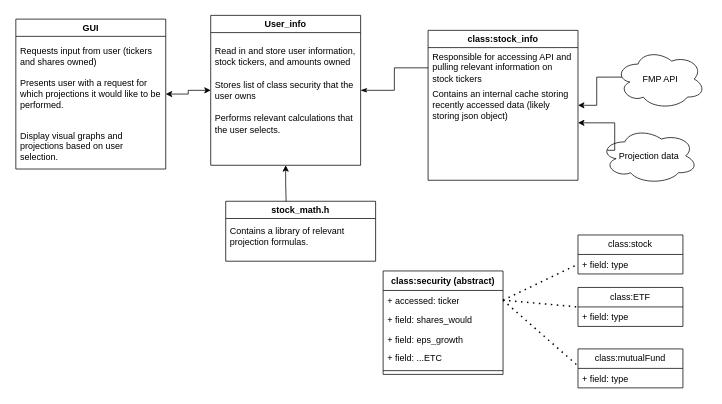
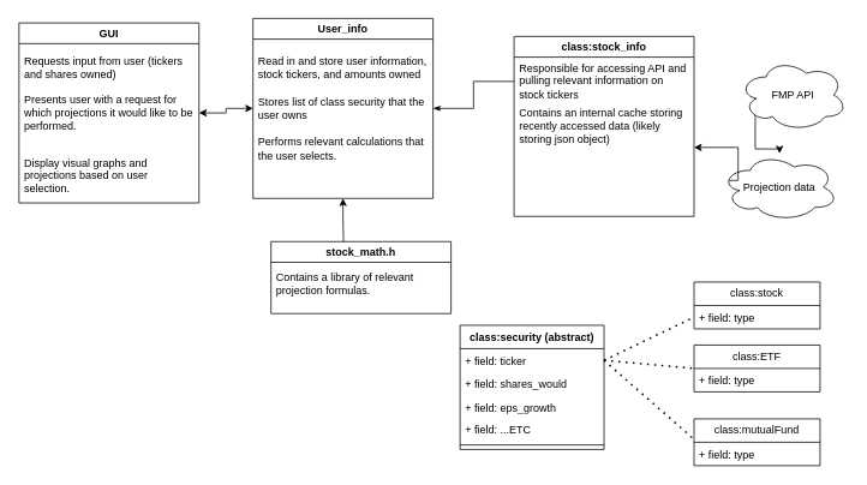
- <mxCell id="2" value="" style="edgeStyle=orthogonalEdgeStyle;rounded=0;orthogonalLoop=1;jettySize=auto;html=1;entryX=1;entryY=0.5;entryDx=0;entryDy=0;exitX=0.15;exitY=0.467;exitDx=0;exitDy=0;exitPerimeter=0;" edge="1" parent="1" source="3" target="4"><mxGeometry relative="1" as="geometry"><mxPoint x="690" y="115" as="targetPoint" /></mxGeometry></mxCell>
+ <mxCell id="2" value="" style="edgeStyle=orthogonalEdgeStyle;rounded=0;orthogonalLoop=1;jettySize=auto;html=1;exitX=0.15;exitY=0.467;exitDx=0;exitDy=0;exitPerimeter=0;" edge="1" parent="1" source="3" target="12"><mxGeometry relative="1" as="geometry"><mxPoint x="690" y="115" as="targetPoint" /></mxGeometry></mxCell>
- <mxCell id="22" value="+ accessed: ticker" style="text;strokeColor=none;fillColor=none;align=left;verticalAlign=top;spacingLeft=4;spacingRight=4;overflow=hidden;rotatable=0;points=[[0,0.5],[1,0.5]];portConstraint=eastwest;whiteSpace=wrap;html=1;" vertex="1" parent="21"><mxGeometry y="26" width="160" height="26" as="geometry" /></mxCell>
+ <mxCell id="22" value="+ field: ticker" style="text;strokeColor=none;fillColor=none;align=left;verticalAlign=top;spacingLeft=4;spacingRight=4;overflow=hidden;rotatable=0;points=[[0,0.5],[1,0.5]];portConstraint=eastwest;whiteSpace=wrap;html=1;" vertex="1" parent="21"><mxGeometry y="26" width="160" height="26" as="geometry" /></mxCell>
